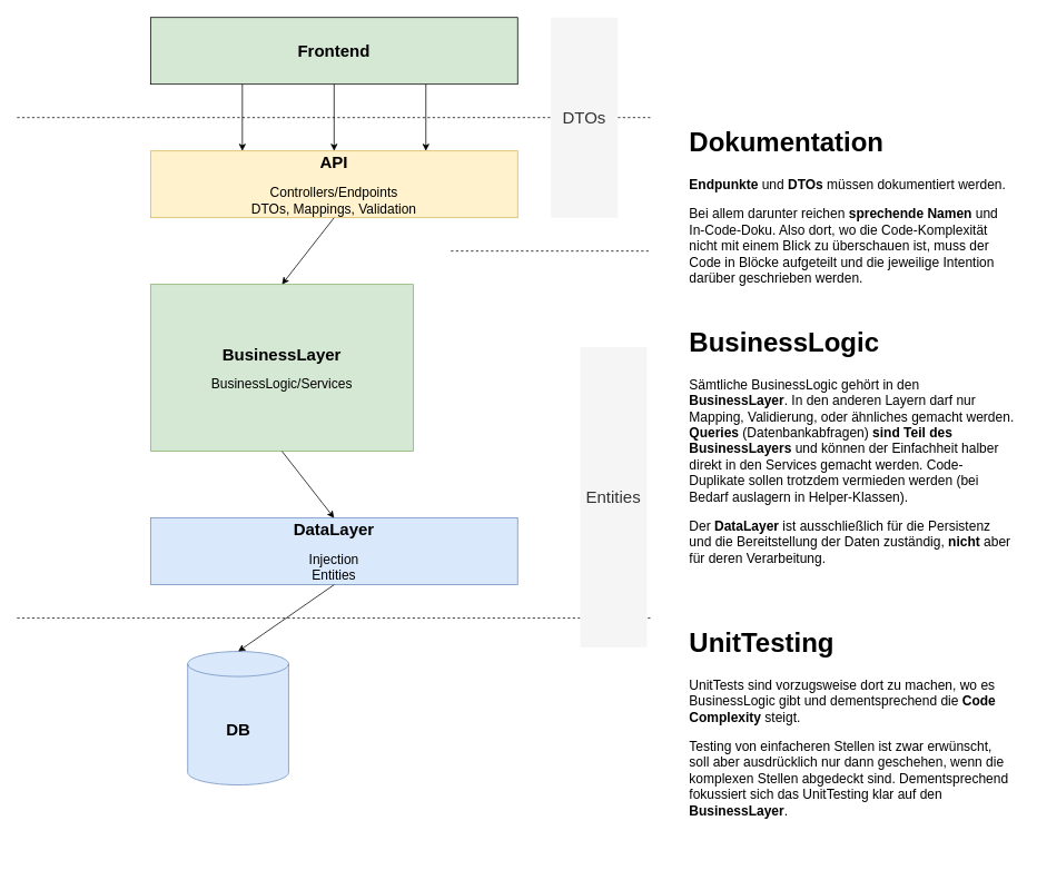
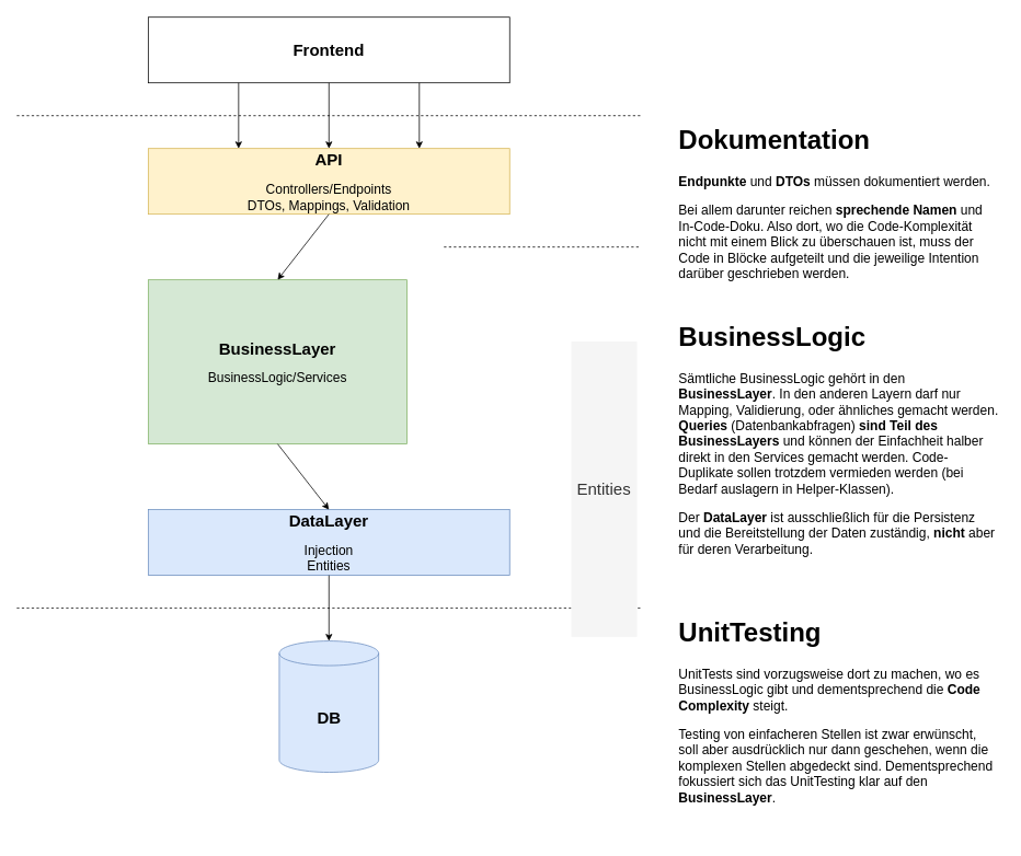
- <mxCell id="6" value="&lt;b&gt;Frontend&lt;/b&gt;" style="rounded=0;whiteSpace=wrap;html=1;fontSize=20;fillColor=#d5e8d4;" vertex="1" parent="1"><mxGeometry x="180" y="20" width="440" height="80" as="geometry" /></mxCell>
+ <mxCell id="6" value="&lt;b&gt;Frontend&lt;/b&gt;" style="rounded=0;whiteSpace=wrap;html=1;fontSize=20;" vertex="1" parent="1"><mxGeometry x="180" y="20" width="440" height="80" as="geometry" /></mxCell>
- <mxCell id="9" value="DTOs" style="rounded=0;whiteSpace=wrap;html=1;fontSize=20;strokeColor=none;fillStyle=auto;fillColor=#f5f5f5;fontColor=#333333;" vertex="1" parent="1"><mxGeometry x="660" y="20" width="80" height="240" as="geometry" /></mxCell>
- <mxCell id="5" value="&lt;b&gt;&lt;font style=&quot;font-size: 20px;&quot;&gt;DB&lt;/font&gt;&lt;/b&gt;" style="shape=cylinder3;whiteSpace=wrap;html=1;boundedLbl=1;backgroundOutline=1;size=15;fillColor=#dae8fc;strokeColor=#6c8ebf;" vertex="1" parent="1"><mxGeometry x="224.5" y="780" width="121" height="160" as="geometry" /></mxCell>
+ <mxCell id="5" value="&lt;b&gt;&lt;font style=&quot;font-size: 20px;&quot;&gt;DB&lt;/font&gt;&lt;/b&gt;" style="shape=cylinder3;whiteSpace=wrap;html=1;boundedLbl=1;backgroundOutline=1;size=15;fillColor=#dae8fc;strokeColor=#6c8ebf;" vertex="1" parent="1"><mxGeometry x="339.5" y="780" width="121" height="160" as="geometry" /></mxCell>
